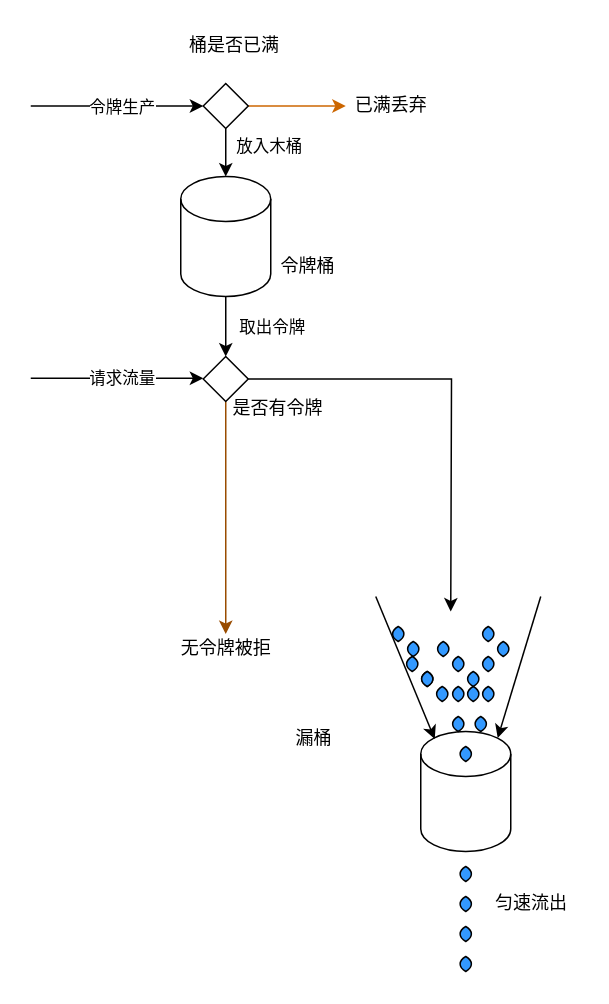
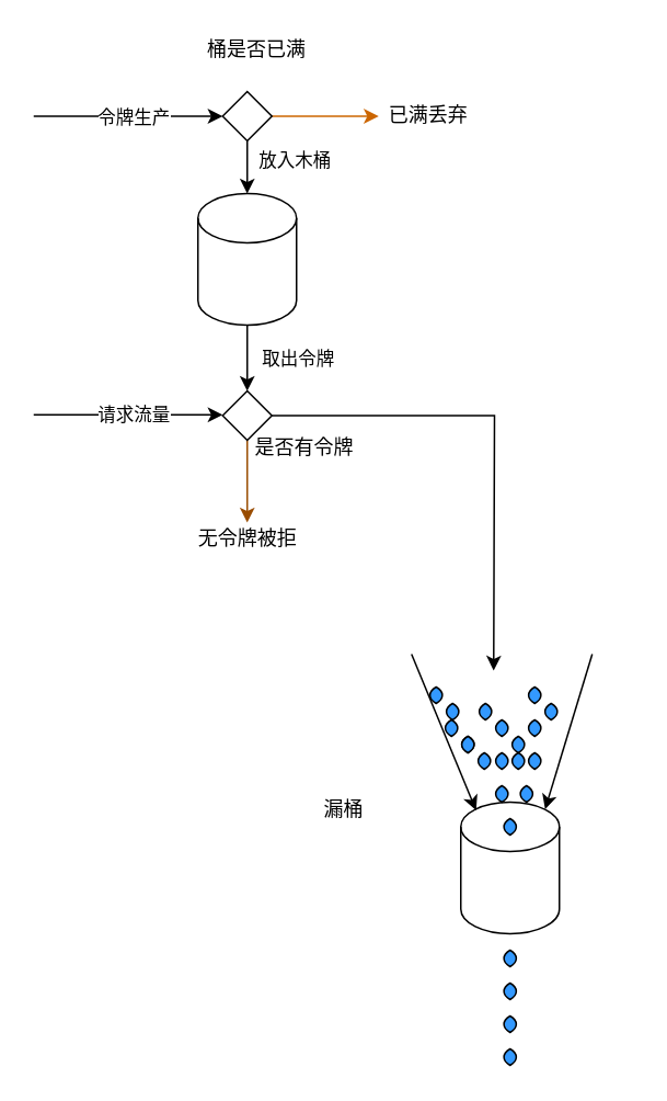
- <mxCell id="20" value="令牌桶" style="text;html=1;strokeColor=none;fillColor=none;align=center;verticalAlign=middle;whiteSpace=wrap;rounded=0;" vertex="1" parent="1"><mxGeometry x="185" y="167" width="40" height="20" as="geometry" /></mxCell>
- <mxCell id="19" value="无令牌被拒" style="text;html=1;align=center;verticalAlign=middle;resizable=0;points=[];autosize=1;" vertex="1" parent="1"><mxGeometry x="110" y="422" width="80" height="20" as="geometry" /></mxCell>
+ <mxCell id="19" value="无令牌被拒" style="text;html=1;align=center;verticalAlign=middle;resizable=0;points=[];autosize=1;" vertex="1" parent="1"><mxGeometry x="110" y="317" width="80" height="20" as="geometry" /></mxCell>
- <mxCell id="47" value="匀速流出" style="text;html=1;strokeColor=none;fillColor=none;align=center;verticalAlign=middle;whiteSpace=wrap;rounded=0;" vertex="1" parent="1"><mxGeometry x="324" y="592" width="60" height="20" as="geometry" /></mxCell>
